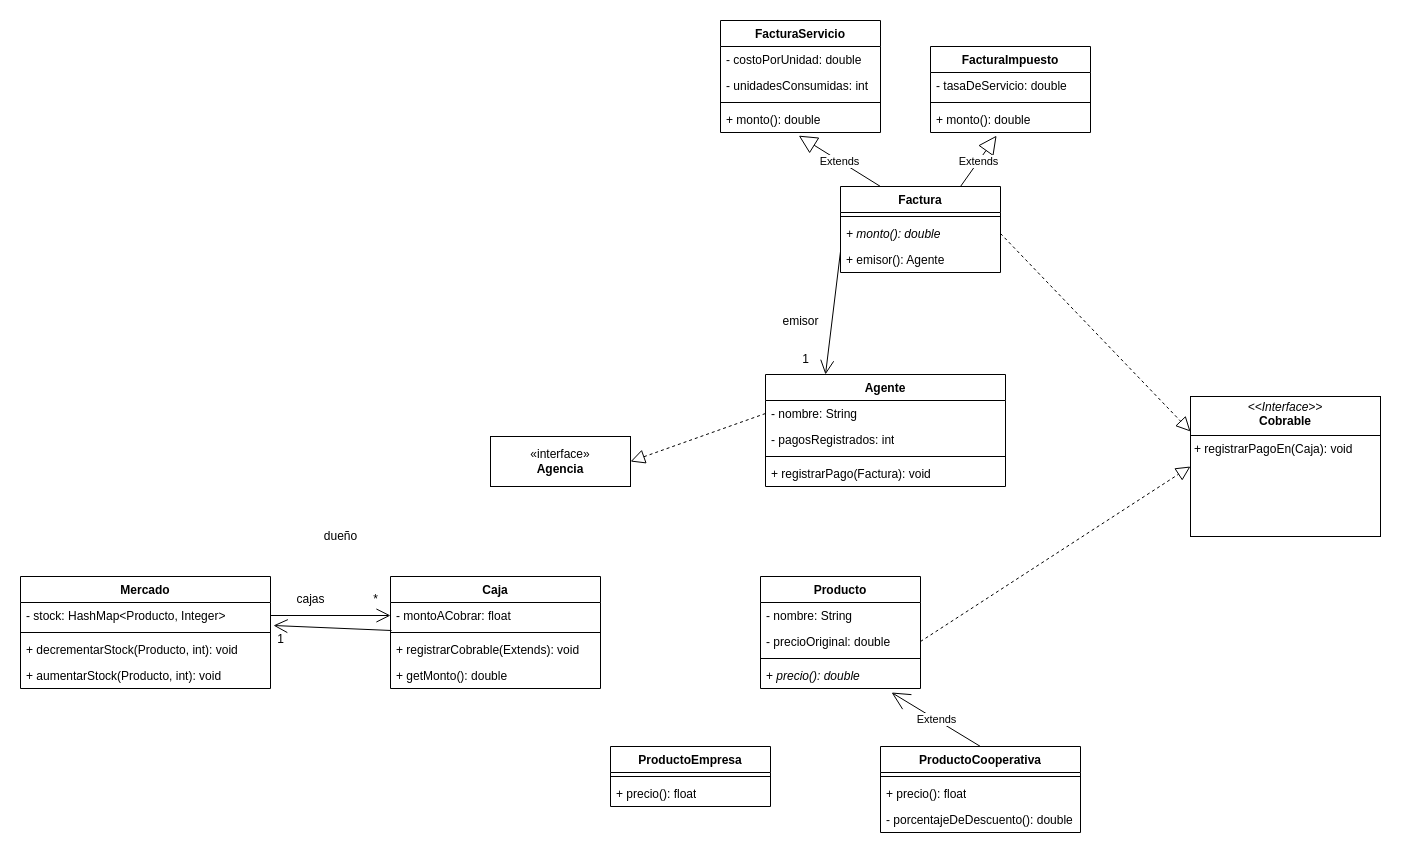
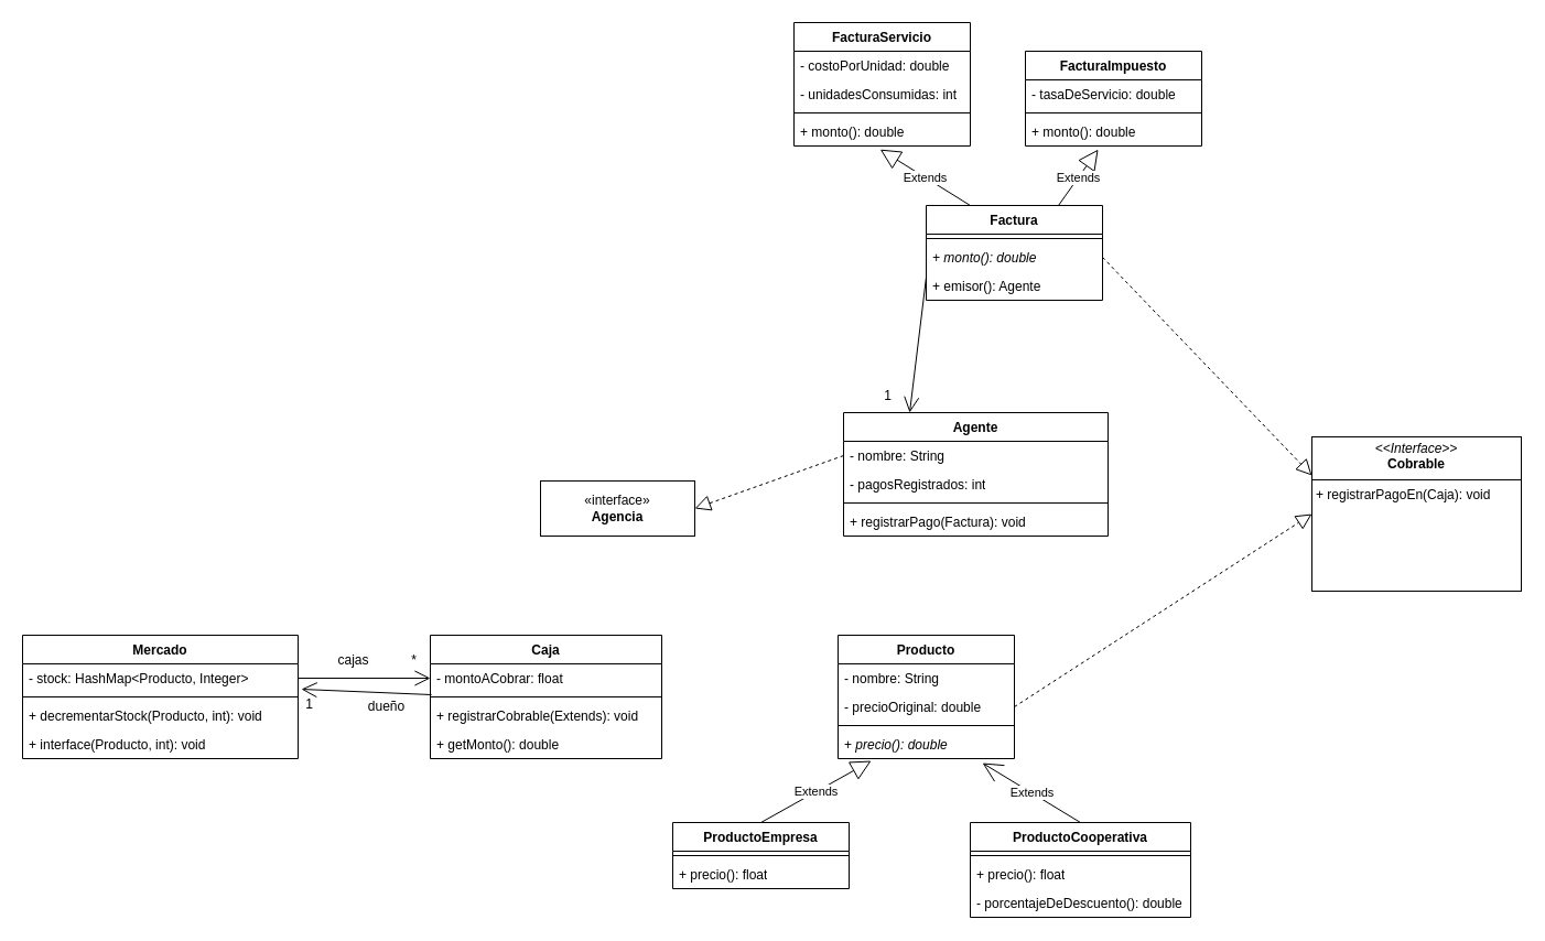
- <mxCell id="55" value="emisor" style="text;html=1;align=center;verticalAlign=middle;resizable=0;points=[];autosize=1;strokeColor=none;fillColor=none;" vertex="1" parent="1"><mxGeometry x="770" y="306" width="60" height="30" as="geometry" /></mxCell>
- <mxCell id="30" value="dueño" style="text;html=1;align=center;verticalAlign=middle;resizable=0;points=[];autosize=1;strokeColor=none;fillColor=none;" parent="1" vertex="1"><mxGeometry x="310" y="521" width="60" height="30" as="geometry" /></mxCell>
+ <mxCell id="30" value="dueño" style="text;html=1;align=center;verticalAlign=middle;resizable=0;points=[];autosize=1;strokeColor=none;fillColor=none;" parent="1" vertex="1"><mxGeometry x="320" y="626" width="60" height="30" as="geometry" /></mxCell>
- <mxCell id="20" value="cajas" style="text;html=1;align=center;verticalAlign=middle;resizable=0;points=[];autosize=1;strokeColor=none;fillColor=none;" parent="1" vertex="1"><mxGeometry x="285" y="584" width="50" height="30" as="geometry" /></mxCell>
+ <mxCell id="20" value="cajas" style="text;html=1;align=center;verticalAlign=middle;resizable=0;points=[];autosize=1;strokeColor=none;fillColor=none;" parent="1" vertex="1"><mxGeometry x="295" y="584" width="50" height="30" as="geometry" /></mxCell>
- <mxCell id="18" value="+ aumentarStock(Producto, int): void" style="text;strokeColor=none;fillColor=none;align=left;verticalAlign=top;spacingLeft=4;spacingRight=4;overflow=hidden;rotatable=0;points=[[0,0.5],[1,0.5]];portConstraint=eastwest;whiteSpace=wrap;html=1;" parent="14" vertex="1"><mxGeometry y="86" width="250" height="26" as="geometry" /></mxCell>
+ <mxCell id="18" value="+ interface(Producto, int): void" style="text;strokeColor=none;fillColor=none;align=left;verticalAlign=top;spacingLeft=4;spacingRight=4;overflow=hidden;rotatable=0;points=[[0,0.5],[1,0.5]];portConstraint=eastwest;whiteSpace=wrap;html=1;" parent="14" vertex="1"><mxGeometry y="86" width="250" height="26" as="geometry" /></mxCell>
+ <mxCell id="27" value="Extends" style="endArrow=block;endSize=16;endFill=0;html=1;rounded=0;exitX=0.5;exitY=0;exitDx=0;exitDy=0;entryX=0.188;entryY=1.077;entryDx=0;entryDy=0;entryPerimeter=0;" parent="1" source="7" target="26" edge="1"><mxGeometry width="160" relative="1" as="geometry"><mxPoint x="660" y="856" as="sourcePoint" /><mxPoint x="820" y="856" as="targetPoint" /></mxGeometry></mxCell>
